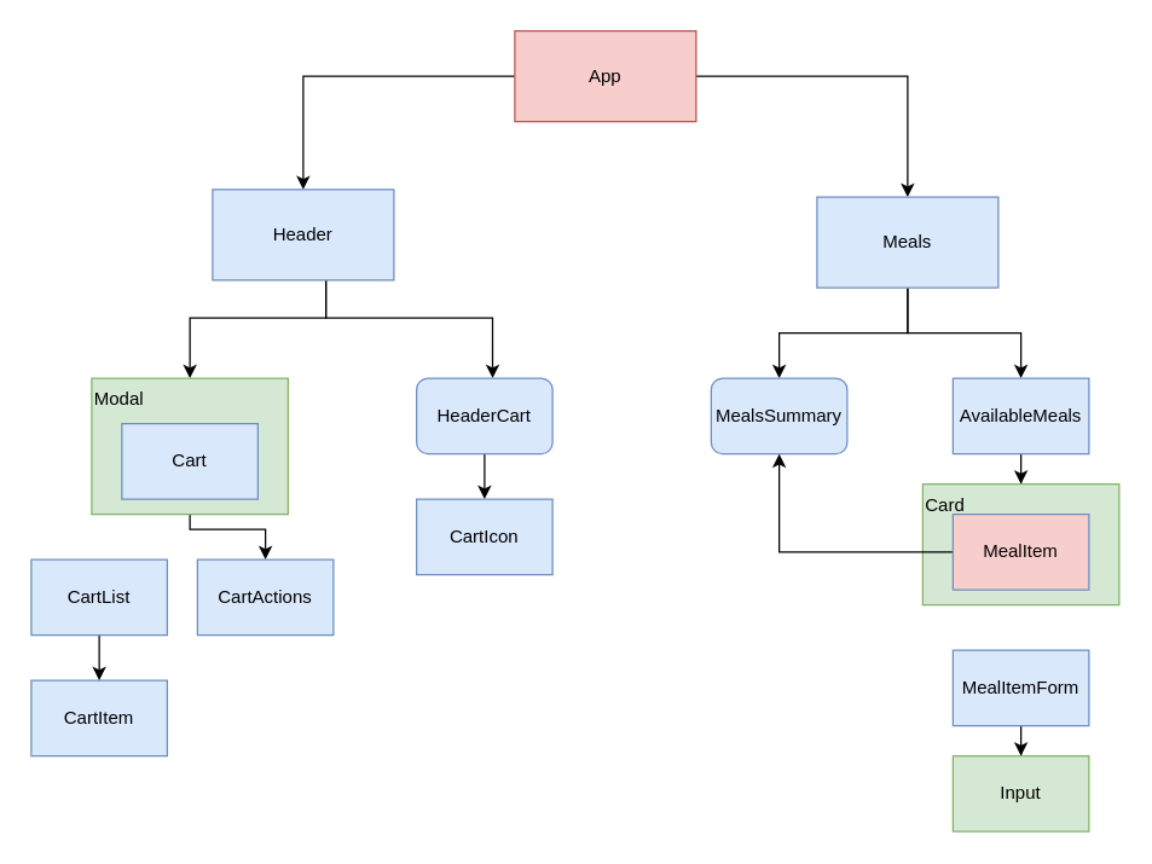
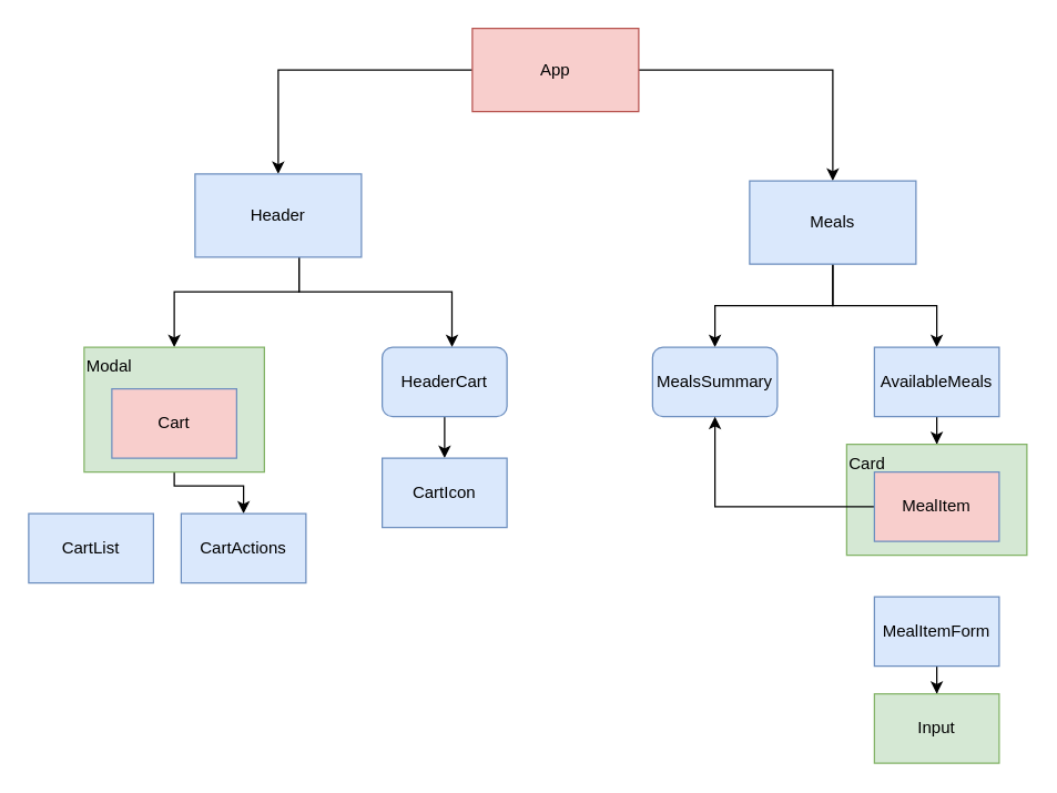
- <mxCell id="25" value="Cart" style="rounded=0;whiteSpace=wrap;html=1;fillColor=#dae8fc;strokeColor=#6c8ebf;" vertex="1" parent="1"><mxGeometry x="80" y="280" width="90" height="50" as="geometry" /></mxCell>
+ <mxCell id="25" value="Cart" style="rounded=0;whiteSpace=wrap;html=1;fillColor=#f8cecc;strokeColor=#6c8ebf;" vertex="1" parent="1"><mxGeometry x="80" y="280" width="90" height="50" as="geometry" /></mxCell>
- <mxCell id="27" style="edgeStyle=orthogonalEdgeStyle;rounded=0;orthogonalLoop=1;jettySize=auto;html=1;entryX=0.5;entryY=0;entryDx=0;entryDy=0;" edge="1" parent="1" source="28" target="26"><mxGeometry relative="1" as="geometry" /></mxCell>
- <mxCell id="26" value="CartItem" style="rounded=0;whiteSpace=wrap;html=1;fillColor=#dae8fc;strokeColor=#6c8ebf;" vertex="1" parent="1"><mxGeometry x="20" y="450" width="90" height="50" as="geometry" /></mxCell>
